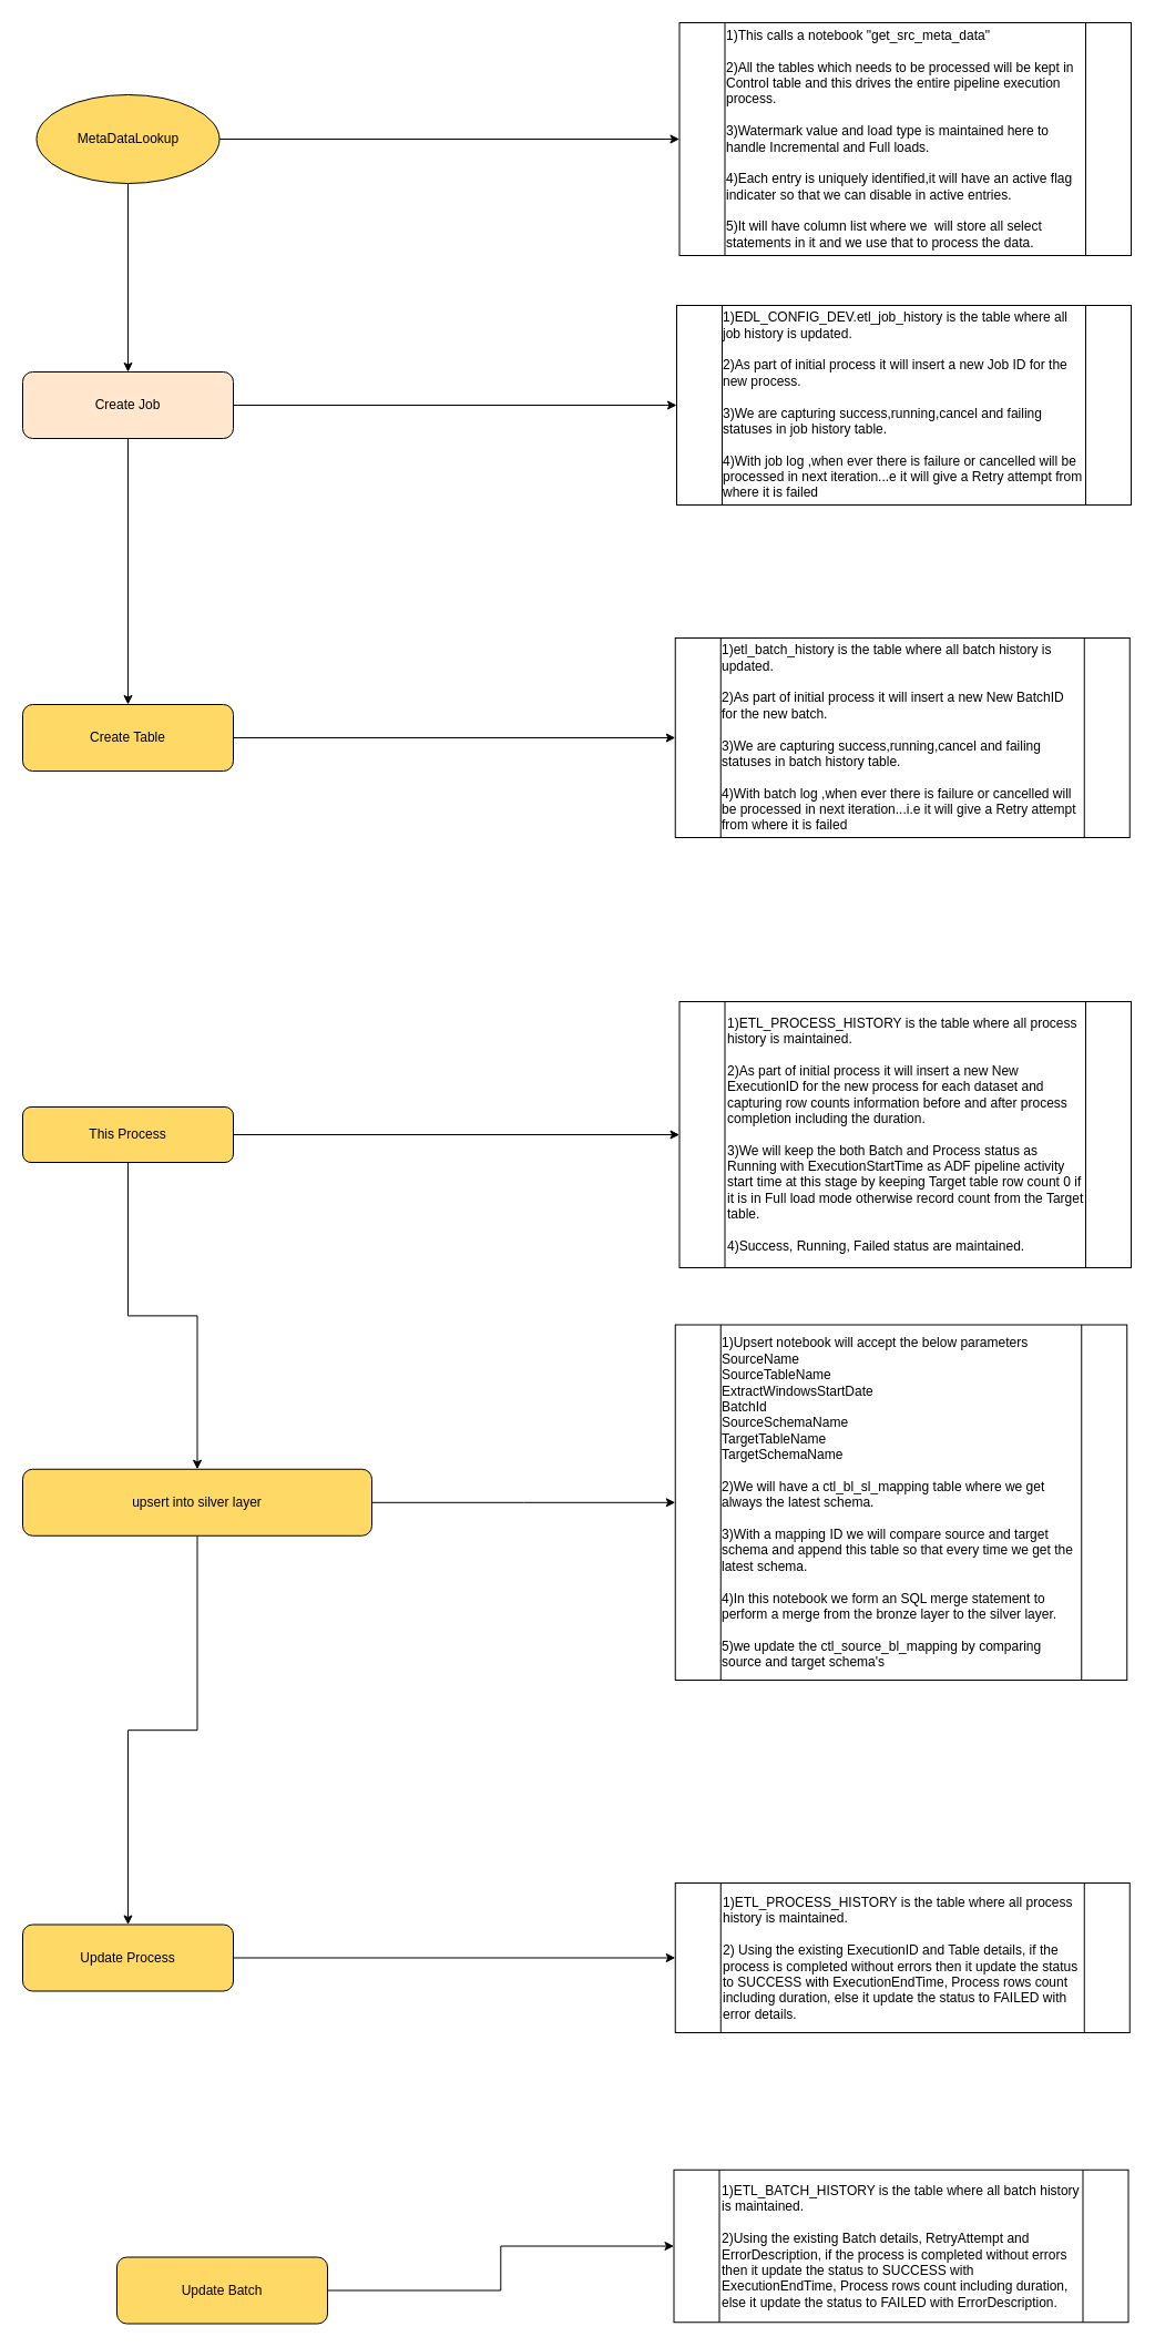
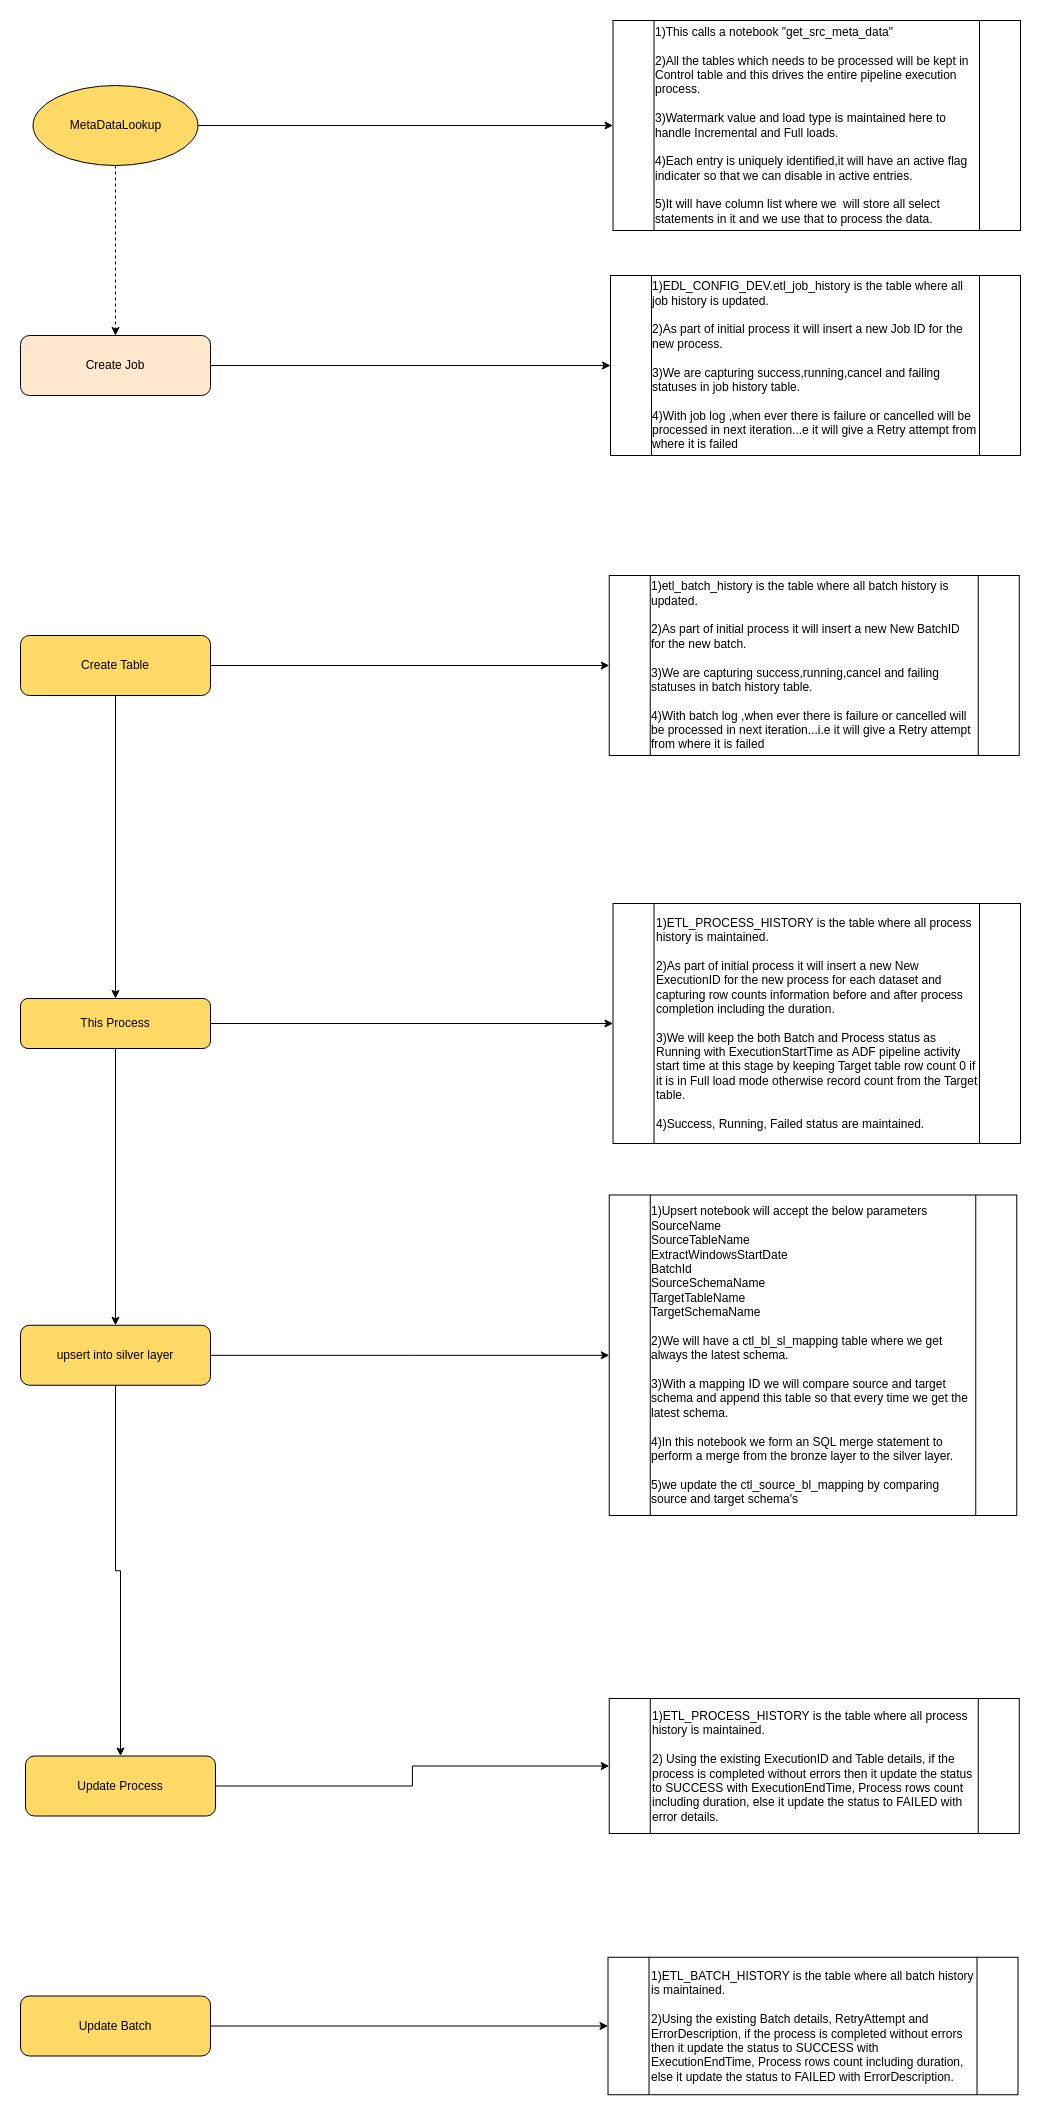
- <mxCell id="3" style="edgeStyle=orthogonalEdgeStyle;rounded=0;orthogonalLoop=1;jettySize=auto;html=1;exitX=0.5;exitY=1;exitDx=0;exitDy=0;entryX=0.5;entryY=0;entryDx=0;entryDy=0;" parent="1" source="4" target="8" edge="1"><mxGeometry relative="1" as="geometry" /></mxCell>
+ <mxCell id="3" style="edgeStyle=orthogonalEdgeStyle;rounded=0;orthogonalLoop=1;jettySize=auto;html=1;exitX=0.5;exitY=1;exitDx=0;exitDy=0;entryX=0.5;entryY=0;entryDx=0;entryDy=0;dashed=1;" parent="1" source="4" target="8" edge="1"><mxGeometry relative="1" as="geometry" /></mxCell>
- <mxCell id="6" style="edgeStyle=orthogonalEdgeStyle;rounded=0;orthogonalLoop=1;jettySize=auto;html=1;exitX=0.5;exitY=1;exitDx=0;exitDy=0;entryX=0.5;entryY=0;entryDx=0;entryDy=0;" parent="1" source="8" target="11" edge="1"><mxGeometry relative="1" as="geometry"><mxPoint x="115" y="630" as="targetPoint" /></mxGeometry></mxCell>
+ <mxCell id="9" style="edgeStyle=orthogonalEdgeStyle;rounded=0;orthogonalLoop=1;jettySize=auto;html=1;entryX=0.5;entryY=0;entryDx=0;entryDy=0;fontFamily=Helvetica;fontSize=12;fontColor=default;" parent="1" source="11" target="17" edge="1"><mxGeometry relative="1" as="geometry"><mxPoint x="115" y="1035" as="targetPoint" /></mxGeometry></mxCell>
- <mxCell id="19" value="upsert into silver layer" style="rounded=1;whiteSpace=wrap;html=1;strokeColor=default;align=center;verticalAlign=middle;fontFamily=Helvetica;fontSize=12;fontColor=default;fillColor=#FFD966;" parent="1" vertex="1"><mxGeometry x="20" y="1324.75" width="315" height="60" as="geometry" /></mxCell>
+ <mxCell id="19" value="upsert into silver layer" style="rounded=1;whiteSpace=wrap;html=1;strokeColor=default;align=center;verticalAlign=middle;fontFamily=Helvetica;fontSize=12;fontColor=default;fillColor=#FFD966;" parent="1" vertex="1"><mxGeometry x="20" y="1324.75" width="190" height="60" as="geometry" /></mxCell>
- <mxCell id="24" value="Update Process" style="rounded=1;whiteSpace=wrap;html=1;strokeColor=default;align=center;verticalAlign=middle;fontFamily=Helvetica;fontSize=12;fontColor=default;fillColor=#FFD966;" parent="1" vertex="1"><mxGeometry x="20" y="1735.5" width="190" height="60" as="geometry" /></mxCell>
+ <mxCell id="24" value="Update Process" style="rounded=1;whiteSpace=wrap;html=1;strokeColor=default;align=center;verticalAlign=middle;fontFamily=Helvetica;fontSize=12;fontColor=default;fillColor=#FFD966;" parent="1" vertex="1"><mxGeometry x="25" y="1755.5" width="190" height="60" as="geometry" /></mxCell>
- <mxCell id="27" value="Update Batch " style="rounded=1;whiteSpace=wrap;html=1;strokeColor=default;align=center;verticalAlign=middle;fontFamily=Helvetica;fontSize=12;fontColor=default;fillColor=#FFD966;" parent="1" vertex="1"><mxGeometry x="105" y="2035.5" width="190" height="60" as="geometry" /></mxCell>
+ <mxCell id="27" value="Update Batch " style="rounded=1;whiteSpace=wrap;html=1;strokeColor=default;align=center;verticalAlign=middle;fontFamily=Helvetica;fontSize=12;fontColor=default;fillColor=#FFD966;" parent="1" vertex="1"><mxGeometry x="20" y="1995.5" width="190" height="60" as="geometry" /></mxCell>
